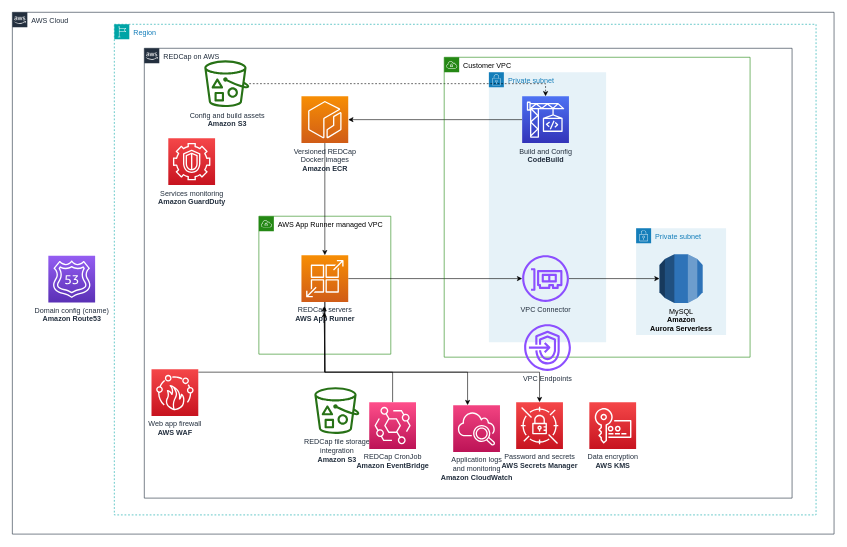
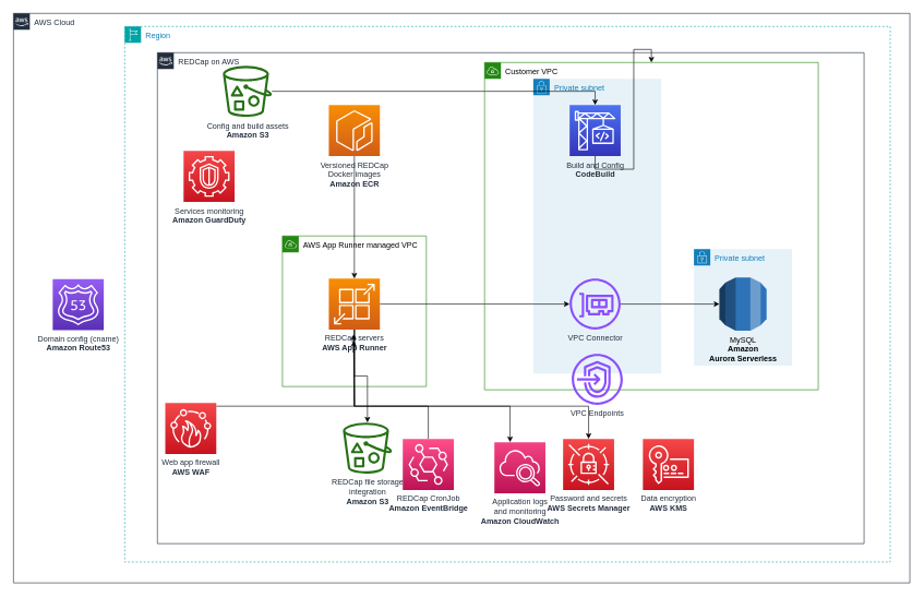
- <mxCell id="15" style="edgeStyle=orthogonalEdgeStyle;rounded=0;orthogonalLoop=1;jettySize=auto;html=1;entryX=0.5;entryY=0;entryDx=0;entryDy=0;entryPerimeter=0;dashed=1;" edge="1" parent="5" source="6" target="16"><mxGeometry relative="1" as="geometry" /></mxCell>
+ <mxCell id="15" style="edgeStyle=orthogonalEdgeStyle;rounded=0;orthogonalLoop=1;jettySize=auto;html=1;entryX=0.5;entryY=0;entryDx=0;entryDy=0;entryPerimeter=0;" edge="1" parent="5" source="6" target="16"><mxGeometry relative="1" as="geometry" /></mxCell>
- <mxCell id="12" style="edgeStyle=orthogonalEdgeStyle;rounded=0;orthogonalLoop=1;jettySize=auto;html=1;" parent="5" source="16" target="11" edge="1"><mxGeometry relative="1" as="geometry" /></mxCell>
+ <mxCell id="12" style="edgeStyle=orthogonalEdgeStyle;rounded=0;orthogonalLoop=1;jettySize=auto;html=1;" parent="5" source="16" target="21" edge="1"><mxGeometry relative="1" as="geometry" /></mxCell>
+ <mxCell id="31" style="edgeStyle=orthogonalEdgeStyle;rounded=0;orthogonalLoop=1;jettySize=auto;html=1;" edge="1" parent="1" source="9" target="25"><mxGeometry relative="1" as="geometry" /></mxCell>
